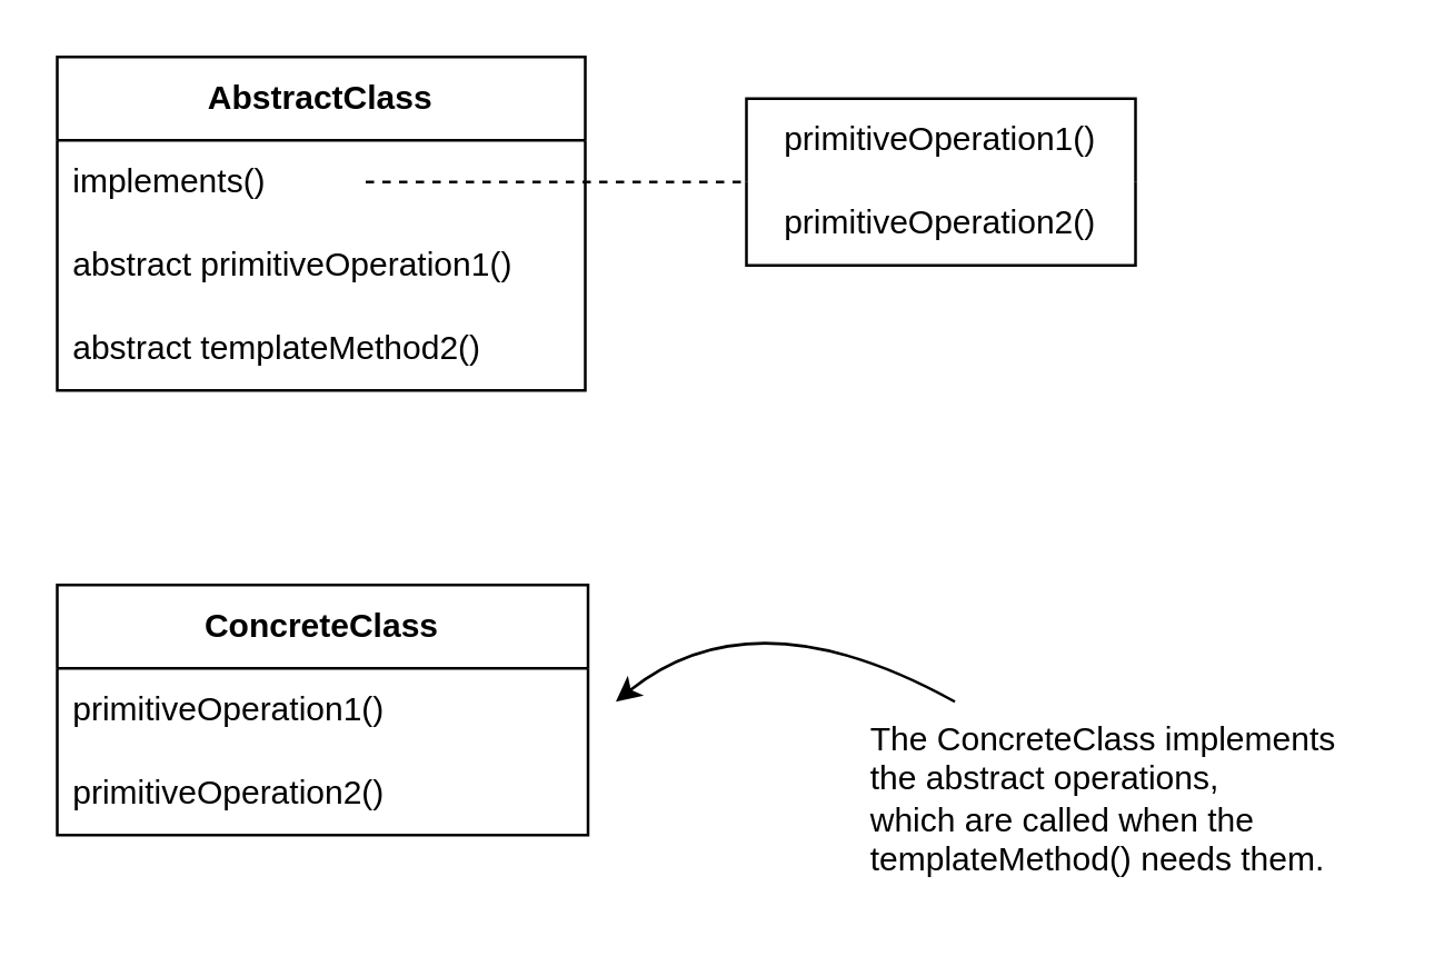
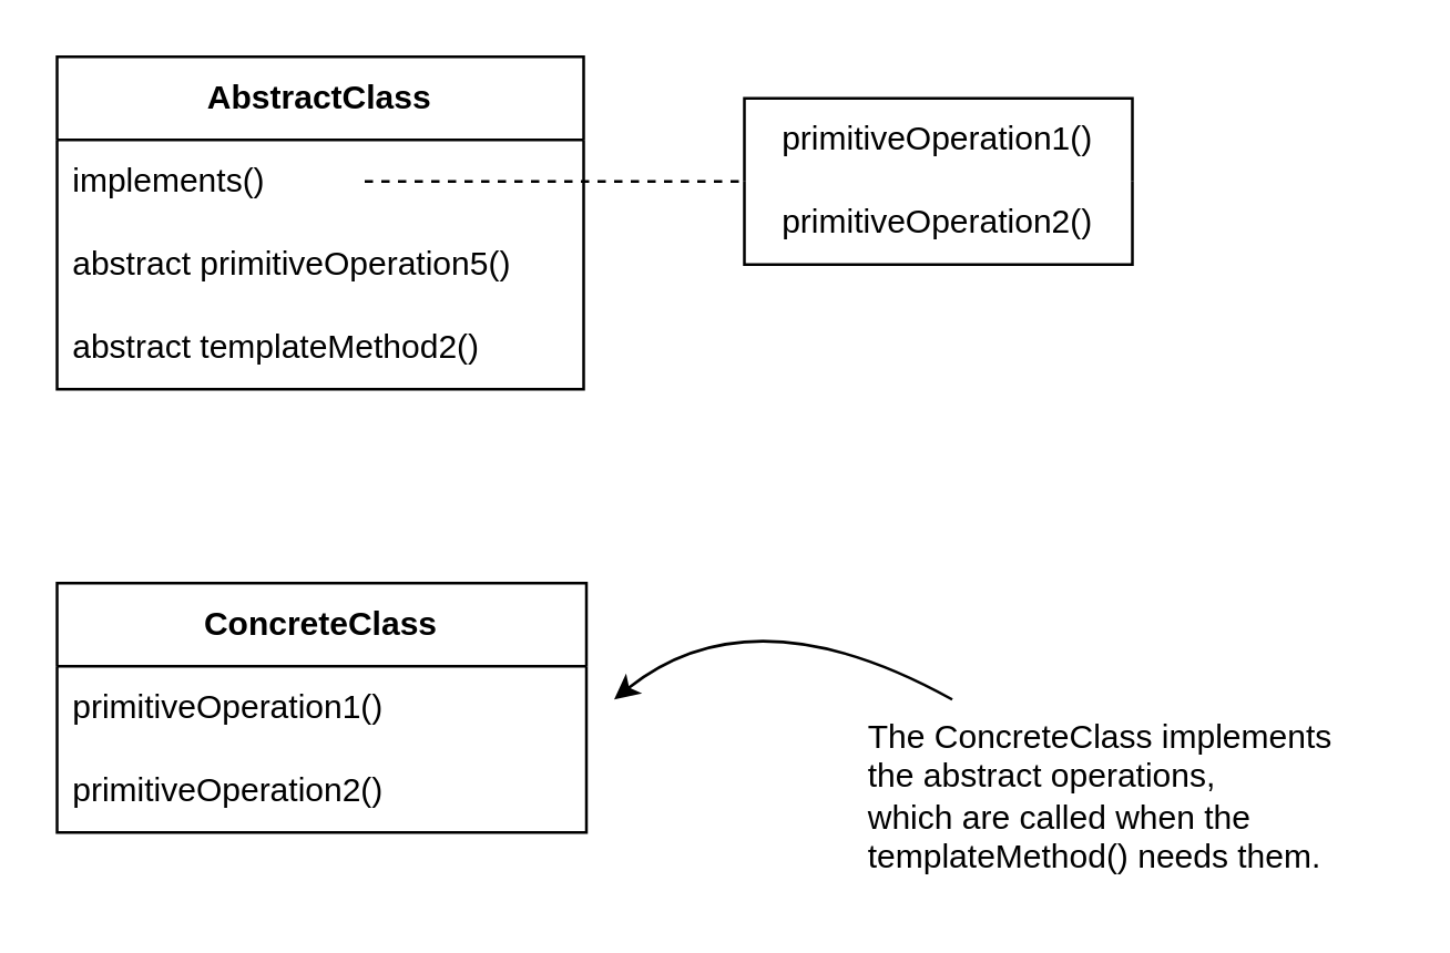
- <mxCell id="4" value="abstract primitiveOperation1()" style="text;strokeColor=none;fillColor=none;align=left;verticalAlign=middle;spacingLeft=4;spacingRight=4;overflow=hidden;points=[[0,0.5],[1,0.5]];portConstraint=eastwest;rotatable=0;whiteSpace=wrap;html=1;" parent="2" vertex="1"><mxGeometry y="60" width="190" height="30" as="geometry" /></mxCell>
+ <mxCell id="4" value="abstract primitiveOperation5()" style="text;strokeColor=none;fillColor=none;align=left;verticalAlign=middle;spacingLeft=4;spacingRight=4;overflow=hidden;points=[[0,0.5],[1,0.5]];portConstraint=eastwest;rotatable=0;whiteSpace=wrap;html=1;" parent="2" vertex="1"><mxGeometry y="60" width="190" height="30" as="geometry" /></mxCell>
